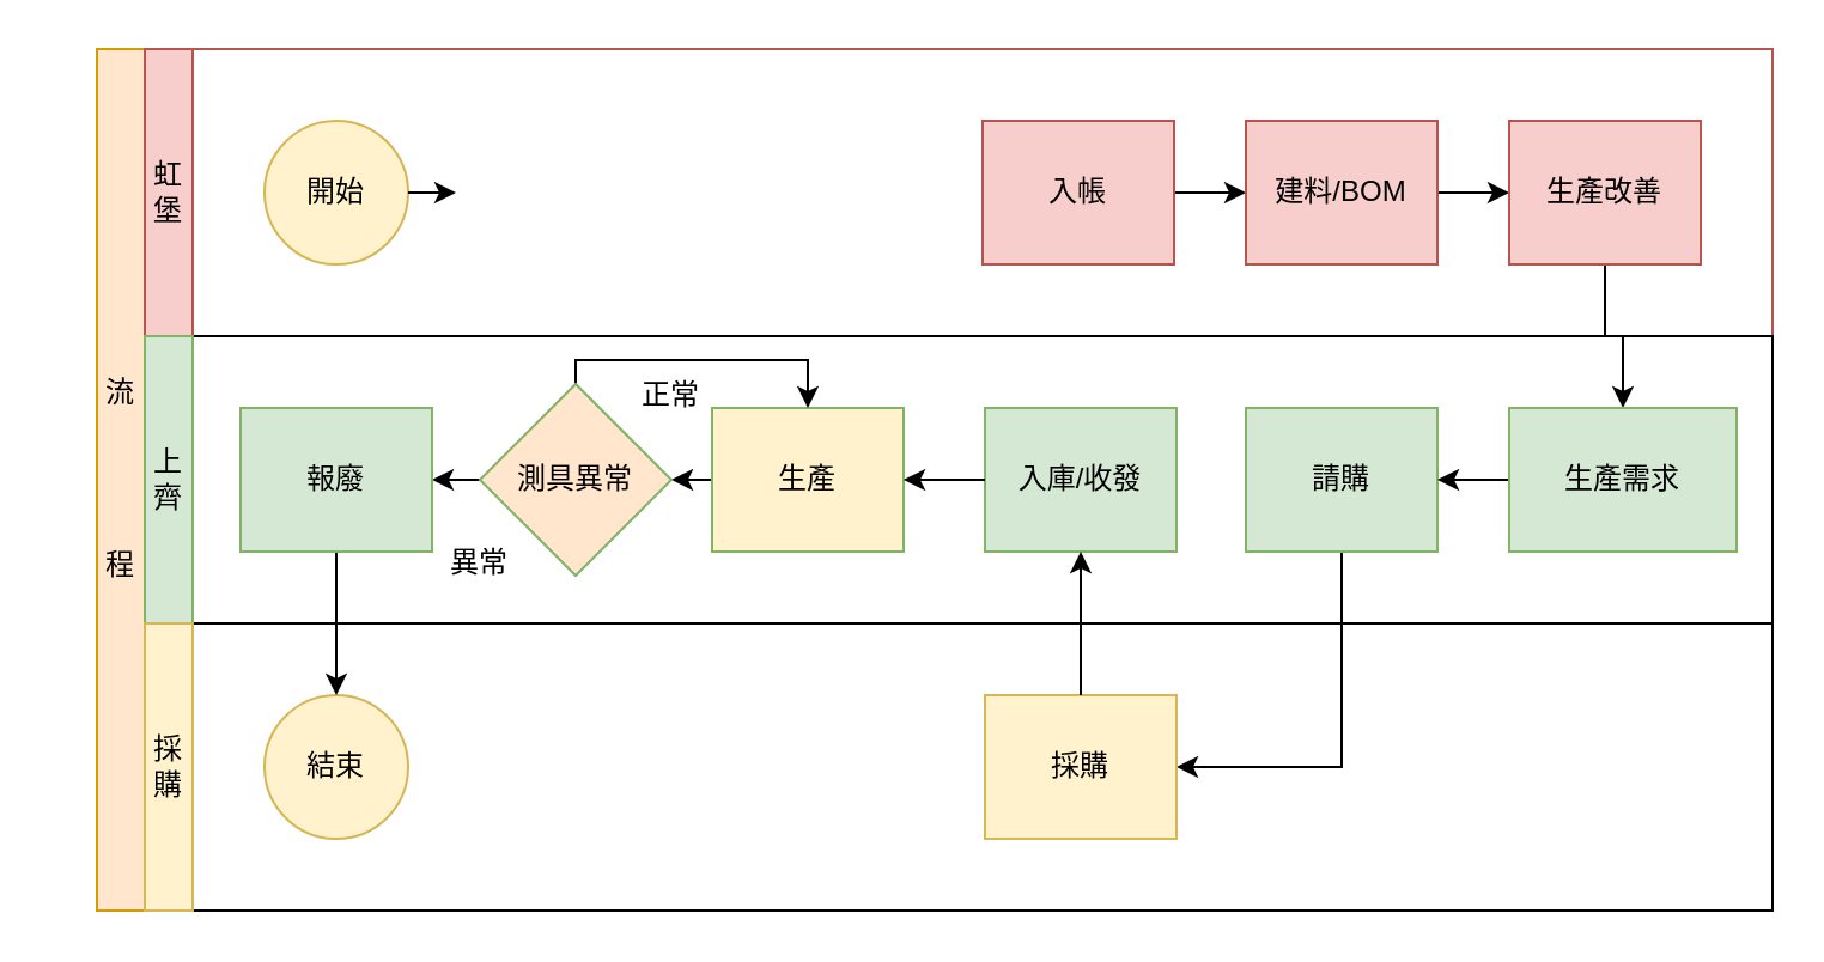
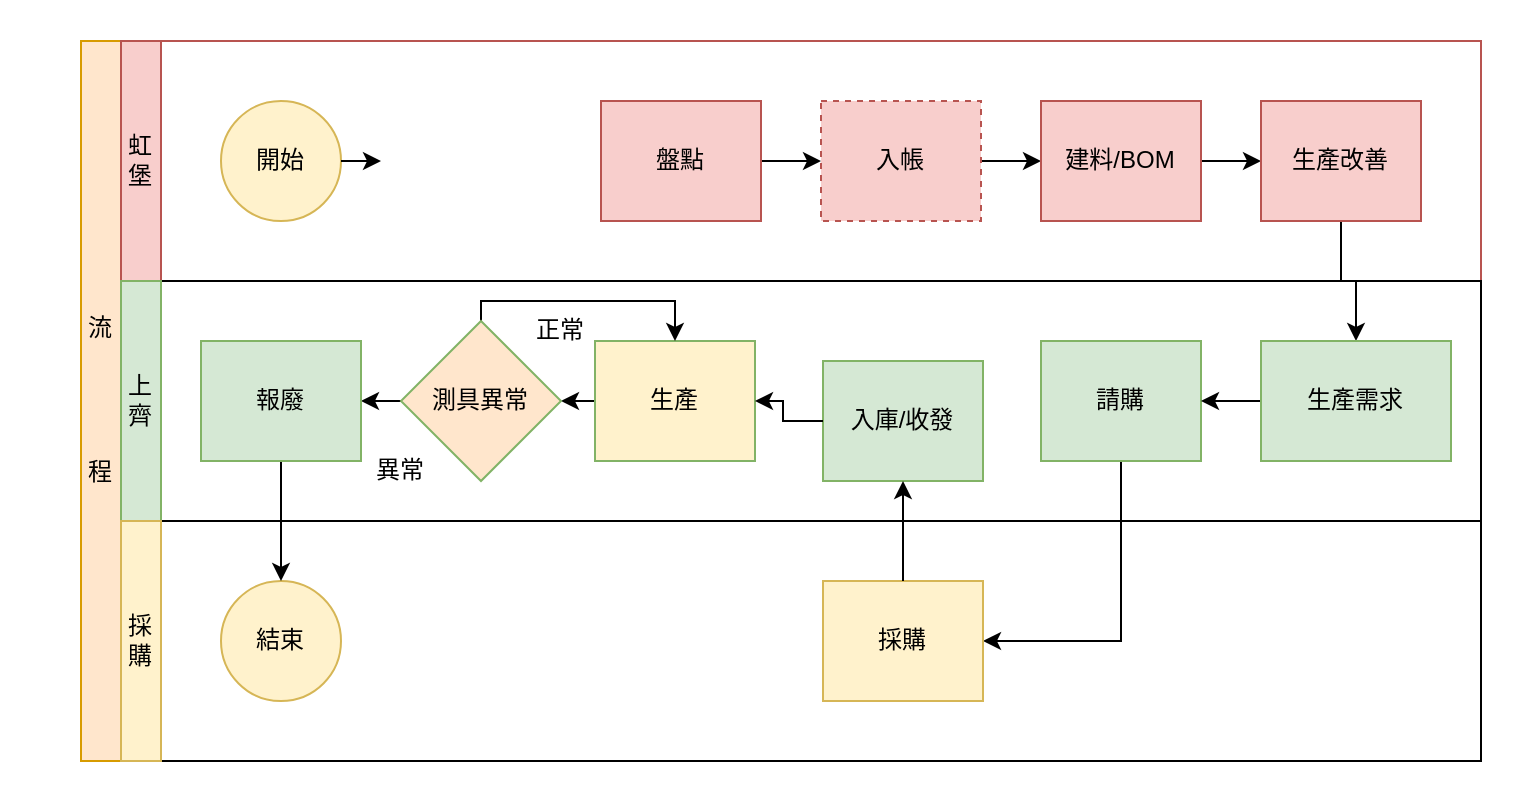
+ <mxCell id="10" value="盤點" style="rounded=0;whiteSpace=wrap;html=1;fontFamily=Helvetica;fontSize=12;align=center;fillColor=#f8cecc;strokeColor=#b85450;" vertex="1" parent="5"><mxGeometry x="240" y="-90" width="80" height="60" as="geometry" /></mxCell>
+ <mxCell id="9" style="edgeStyle=orthogonalEdgeStyle;rounded=0;orthogonalLoop=1;jettySize=auto;html=1;entryX=0;entryY=0.5;entryDx=0;entryDy=0;" edge="1" parent="5" source="10" target="12"><mxGeometry relative="1" as="geometry" /></mxCell>
- <mxCell id="12" value="入帳" style="rounded=0;whiteSpace=wrap;html=1;fontFamily=Helvetica;fontSize=12;align=center;fillColor=#f8cecc;strokeColor=#b85450;" parent="5" vertex="1"><mxGeometry x="350" y="-90" width="80" height="60" as="geometry" /></mxCell>
+ <mxCell id="12" value="入帳" style="rounded=0;whiteSpace=wrap;html=1;fontFamily=Helvetica;fontSize=12;align=center;fillColor=#f8cecc;strokeColor=#b85450;dashed=1;" parent="5" vertex="1"><mxGeometry x="350" y="-90" width="80" height="60" as="geometry" /></mxCell>
- <mxCell id="18" value="入庫/收發" style="rounded=0;whiteSpace=wrap;html=1;fontFamily=Helvetica;fontSize=12;align=center;fillColor=#d5e8d4;strokeColor=#82b366;" vertex="1" parent="5"><mxGeometry x="351" y="30" width="80" height="60" as="geometry" /></mxCell>
+ <mxCell id="18" value="入庫/收發" style="rounded=0;whiteSpace=wrap;html=1;fontFamily=Helvetica;fontSize=12;align=center;fillColor=#d5e8d4;strokeColor=#82b366;" vertex="1" parent="5"><mxGeometry x="351" y="40" width="80" height="60" as="geometry" /></mxCell>
